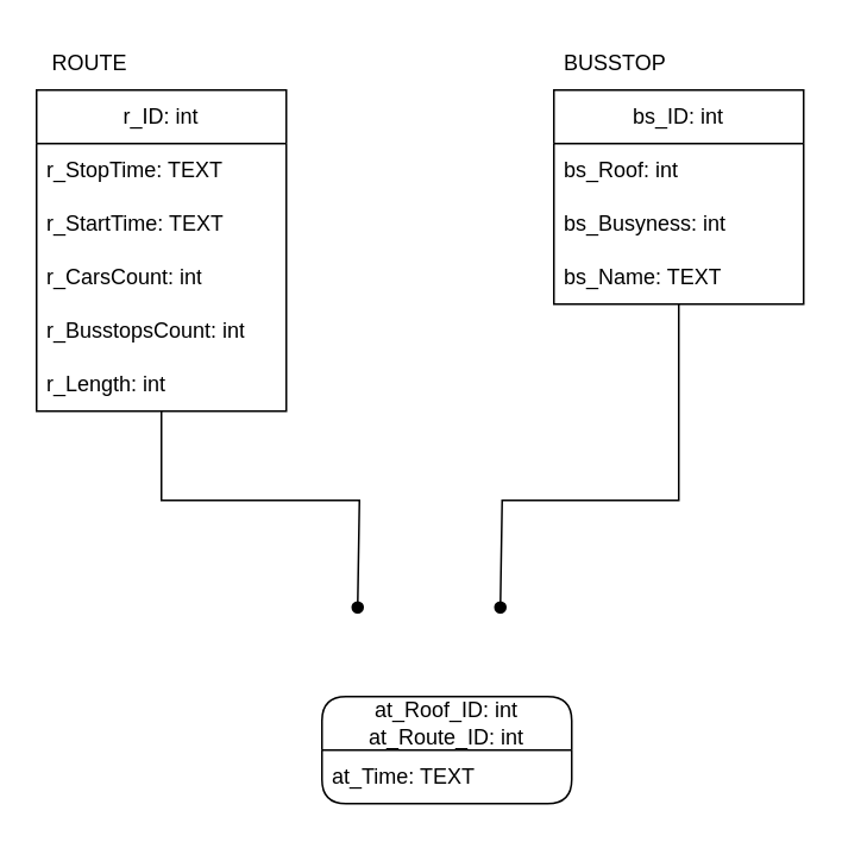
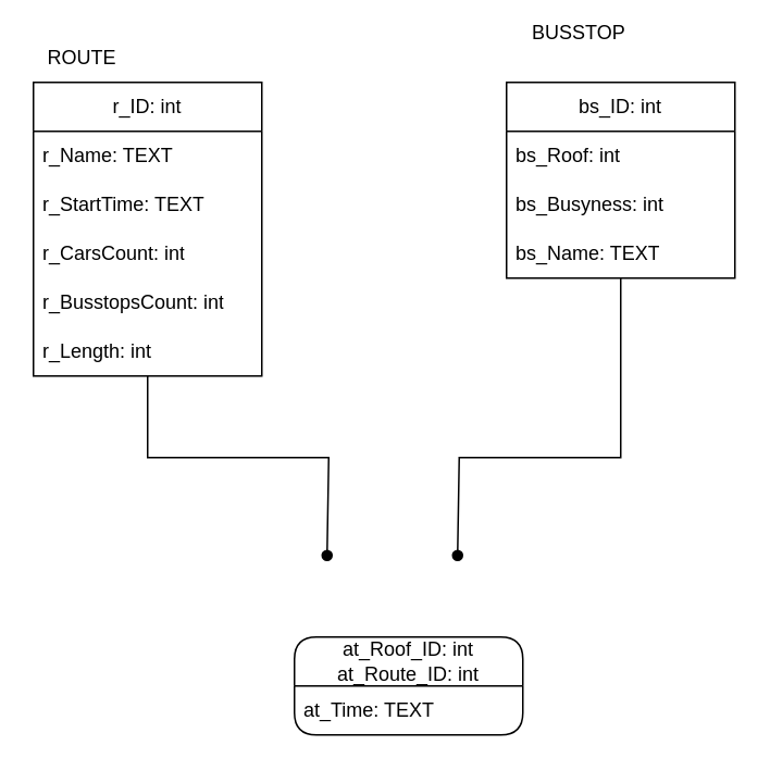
- <mxCell id="5" value="BUSSTOP" style="text;strokeColor=none;fillColor=none;align=left;verticalAlign=middle;spacingLeft=4;spacingRight=4;overflow=hidden;points=[[0,0.5],[1,0.5]];portConstraint=eastwest;rotatable=0;whiteSpace=wrap;html=1;" vertex="1" parent="1"><mxGeometry x="310" y="20" width="80" height="30" as="geometry" /></mxCell>
+ <mxCell id="5" value="BUSSTOP" style="text;strokeColor=none;fillColor=none;align=left;verticalAlign=middle;spacingLeft=4;spacingRight=4;overflow=hidden;points=[[0,0.5],[1,0.5]];portConstraint=eastwest;rotatable=0;whiteSpace=wrap;html=1;" vertex="1" parent="1"><mxGeometry x="320" y="5" width="80" height="30" as="geometry" /></mxCell>
- <mxCell id="8" value="r_StopTime: TEXT" style="text;strokeColor=none;fillColor=none;align=left;verticalAlign=middle;spacingLeft=4;spacingRight=4;overflow=hidden;points=[[0,0.5],[1,0.5]];portConstraint=eastwest;rotatable=0;whiteSpace=wrap;html=1;" vertex="1" parent="7"><mxGeometry y="30" width="140" height="30" as="geometry" /></mxCell>
+ <mxCell id="8" value="r_Name: TEXT" style="text;strokeColor=none;fillColor=none;align=left;verticalAlign=middle;spacingLeft=4;spacingRight=4;overflow=hidden;points=[[0,0.5],[1,0.5]];portConstraint=eastwest;rotatable=0;whiteSpace=wrap;html=1;" vertex="1" parent="7"><mxGeometry y="30" width="140" height="30" as="geometry" /></mxCell>
